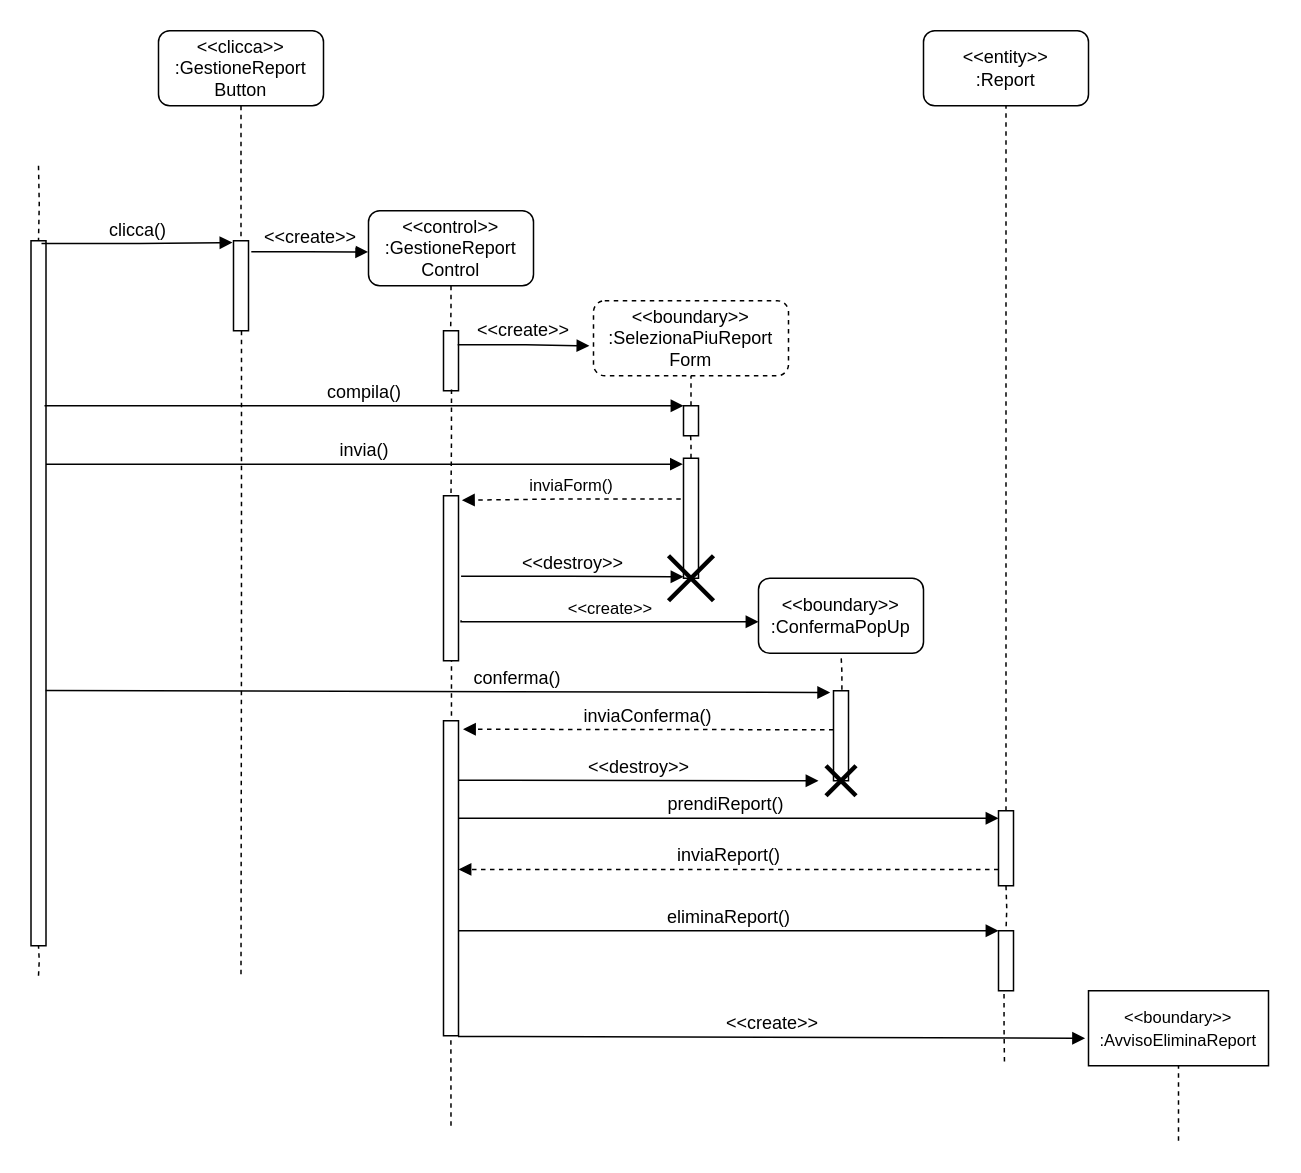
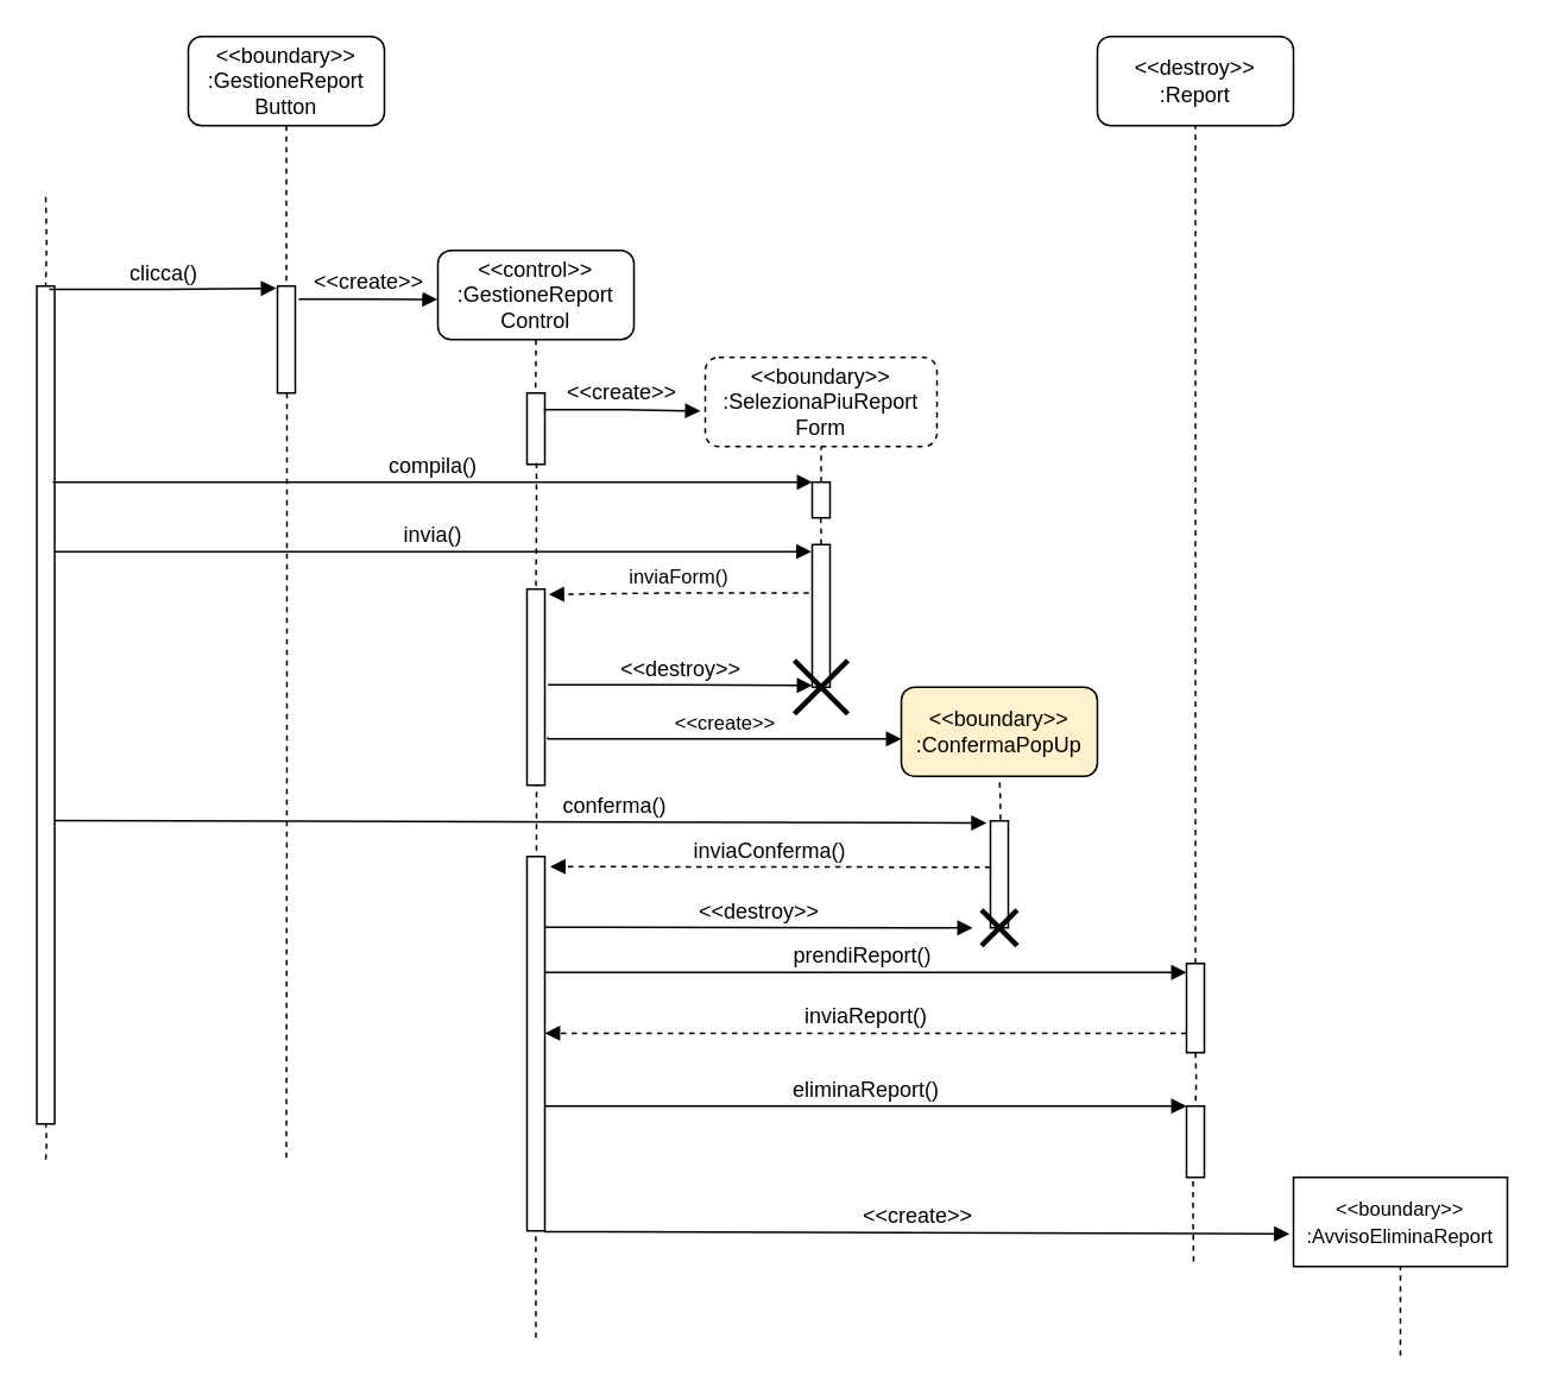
- <mxCell id="5" value="&lt;font style=&quot;font-size: 12px&quot;&gt;&amp;lt;&amp;lt;clicca&amp;gt;&amp;gt;&lt;br&gt;:GestioneReport&lt;br&gt;Button&lt;/font&gt;" style="rounded=1;whiteSpace=wrap;html=1;" parent="1" vertex="1"><mxGeometry x="105" y="20" width="110" height="50" as="geometry" /></mxCell>
+ <mxCell id="5" value="&lt;font style=&quot;font-size: 12px&quot;&gt;&amp;lt;&amp;lt;boundary&amp;gt;&amp;gt;&lt;br&gt;:GestioneReport&lt;br&gt;Button&lt;/font&gt;" style="rounded=1;whiteSpace=wrap;html=1;" parent="1" vertex="1"><mxGeometry x="105" y="20" width="110" height="50" as="geometry" /></mxCell>
- <mxCell id="27" value="&lt;font style=&quot;font-size: 12px&quot;&gt;&amp;lt;&amp;lt;entity&amp;gt;&amp;gt;&lt;br&gt;:Report&lt;/font&gt;" style="rounded=1;whiteSpace=wrap;html=1;" parent="1" vertex="1"><mxGeometry x="615" y="20" width="110" height="50" as="geometry" /></mxCell>
+ <mxCell id="27" value="&lt;font style=&quot;font-size: 12px&quot;&gt;&amp;lt;&amp;lt;destroy&amp;gt;&amp;gt;&lt;br&gt;:Report&lt;/font&gt;" style="rounded=1;whiteSpace=wrap;html=1;" parent="1" vertex="1"><mxGeometry x="615" y="20" width="110" height="50" as="geometry" /></mxCell>
- <mxCell id="31" value="&lt;span&gt;&amp;lt;&amp;lt;boundary&amp;gt;&amp;gt;&lt;br&gt;:ConfermaPopUp&lt;/span&gt;" style="rounded=1;whiteSpace=wrap;html=1;" parent="1" vertex="1"><mxGeometry x="505" y="385" width="110" height="50" as="geometry" /></mxCell>
+ <mxCell id="31" value="&lt;span&gt;&amp;lt;&amp;lt;boundary&amp;gt;&amp;gt;&lt;br&gt;:ConfermaPopUp&lt;/span&gt;" style="rounded=1;whiteSpace=wrap;html=1;fillColor=#fff2cc;" parent="1" vertex="1"><mxGeometry x="505" y="385" width="110" height="50" as="geometry" /></mxCell>
